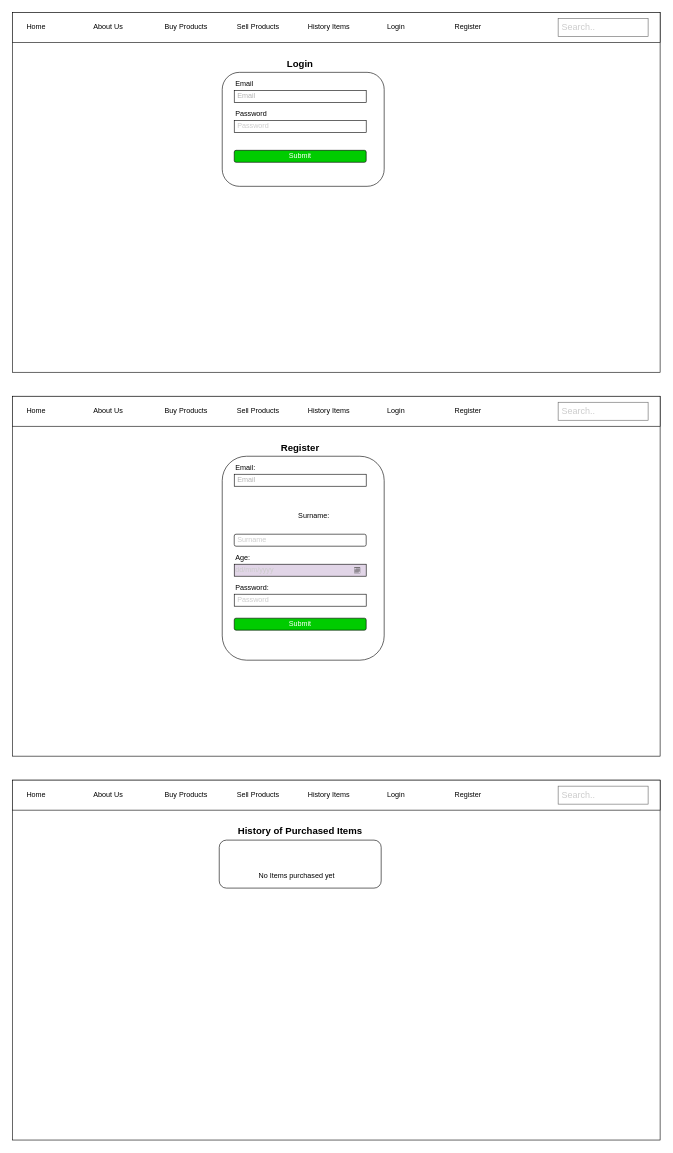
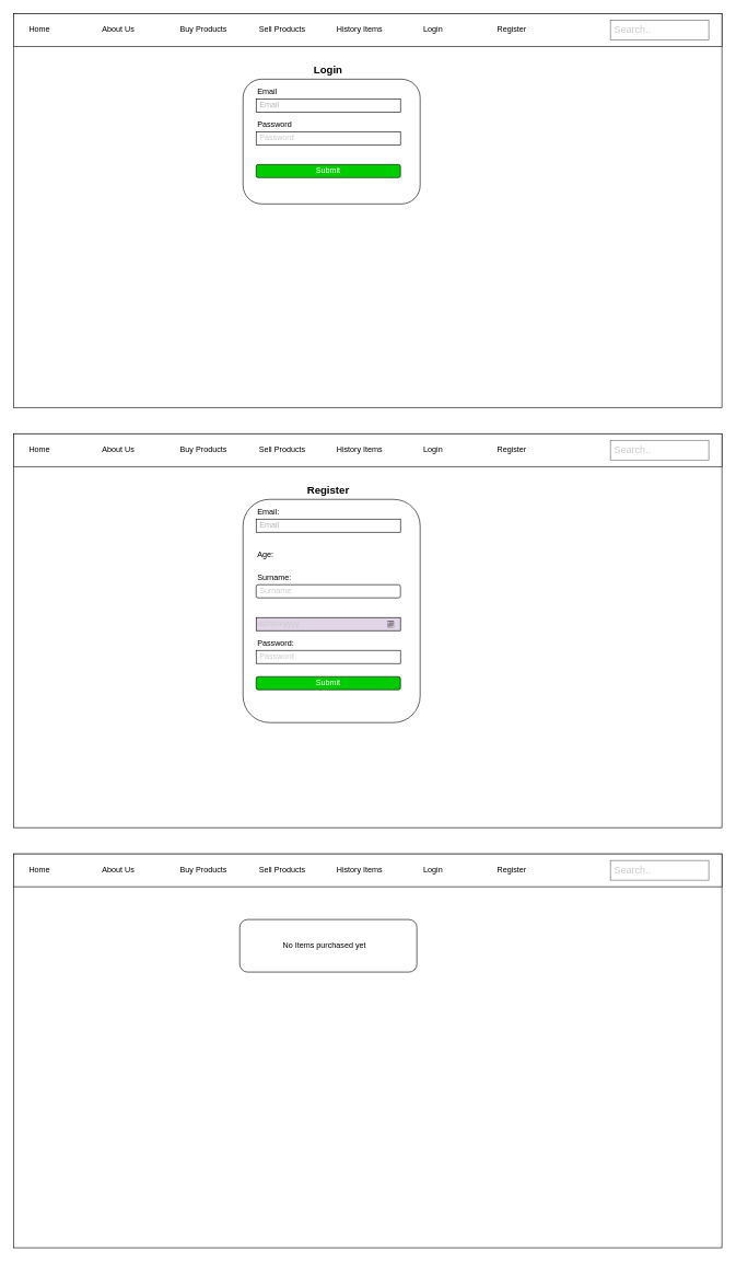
- <mxCell id="37" value="Surname:" style="text;html=1;align=left;verticalAlign=middle;whiteSpace=wrap;rounded=0;" vertex="1" parent="20"><mxGeometry x="475" y="190" width="60" height="20" as="geometry" /></mxCell>
+ <mxCell id="37" value="Surname:" style="text;html=1;align=left;verticalAlign=middle;whiteSpace=wrap;rounded=0;" vertex="1" parent="20"><mxGeometry x="370" y="210" width="60" height="20" as="geometry" /></mxCell>
- <mxCell id="39" value="Age:" style="text;html=1;align=left;verticalAlign=middle;whiteSpace=wrap;rounded=0;" vertex="1" parent="20"><mxGeometry x="370" y="260" width="60" height="20" as="geometry" /></mxCell>
+ <mxCell id="39" value="Age:" style="text;html=1;align=left;verticalAlign=middle;whiteSpace=wrap;rounded=0;" vertex="1" parent="20"><mxGeometry x="370" y="175" width="60" height="20" as="geometry" /></mxCell>
- <mxCell id="54" value="&lt;b&gt;&lt;font style=&quot;font-size: 16px;&quot;&gt;History of Purchased Items&lt;/font&gt;&lt;/b&gt;" style="text;html=1;align=center;verticalAlign=middle;whiteSpace=wrap;rounded=0;" vertex="1" parent="43"><mxGeometry x="370" y="70" width="220" height="30" as="geometry" /></mxCell>
- <mxCell id="56" value="No Items purchased yet" style="text;html=1;align=left;verticalAlign=middle;whiteSpace=wrap;rounded=0;" vertex="1" parent="43"><mxGeometry x="408.75" y="150" width="137.5" height="20" as="geometry" /></mxCell>
+ <mxCell id="56" value="No Items purchased yet" style="text;html=1;align=left;verticalAlign=middle;whiteSpace=wrap;rounded=0;" vertex="1" parent="43"><mxGeometry x="408.75" y="130" width="137.5" height="20" as="geometry" /></mxCell>
